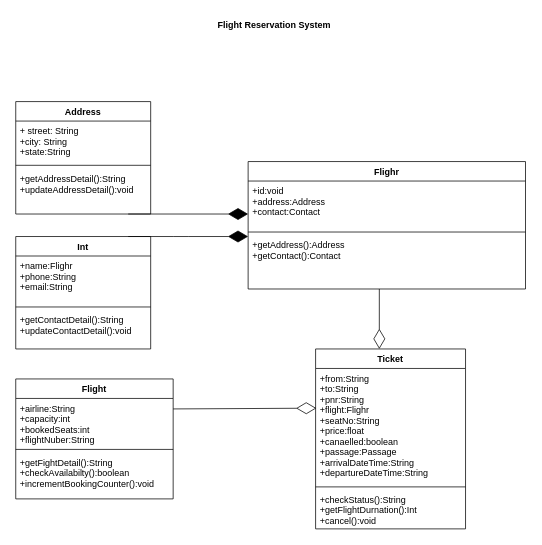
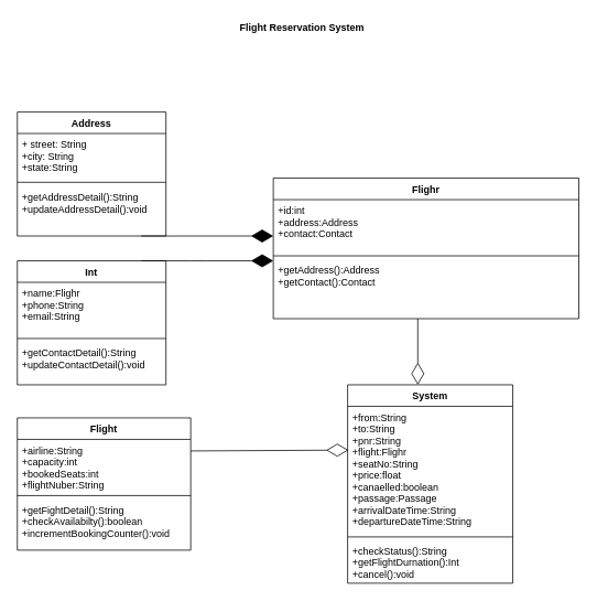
- <mxCell id="12" value="+id:void&#10;+address:Address&#10;+contact:Contact" style="text;strokeColor=none;fillColor=none;align=left;verticalAlign=top;spacingLeft=4;spacingRight=4;overflow=hidden;rotatable=0;points=[[0,0.5],[1,0.5]];portConstraint=eastwest;" vertex="1" parent="11"><mxGeometry y="26" width="370" height="64" as="geometry" /></mxCell>
+ <mxCell id="12" value="+id:int&#10;+address:Address&#10;+contact:Contact" style="text;strokeColor=none;fillColor=none;align=left;verticalAlign=top;spacingLeft=4;spacingRight=4;overflow=hidden;rotatable=0;points=[[0,0.5],[1,0.5]];portConstraint=eastwest;" vertex="1" parent="11"><mxGeometry y="26" width="370" height="64" as="geometry" /></mxCell>
- <mxCell id="15" value="Ticket" style="swimlane;fontStyle=1;align=center;verticalAlign=top;childLayout=stackLayout;horizontal=1;startSize=26;horizontalStack=0;resizeParent=1;resizeParentMax=0;resizeLast=0;collapsible=1;marginBottom=0;" vertex="1" parent="1"><mxGeometry x="420" y="465" width="200" height="240" as="geometry" /></mxCell>
+ <mxCell id="15" value="System" style="swimlane;fontStyle=1;align=center;verticalAlign=top;childLayout=stackLayout;horizontal=1;startSize=26;horizontalStack=0;resizeParent=1;resizeParentMax=0;resizeLast=0;collapsible=1;marginBottom=0;" vertex="1" parent="1"><mxGeometry x="420" y="465" width="200" height="240" as="geometry" /></mxCell>
